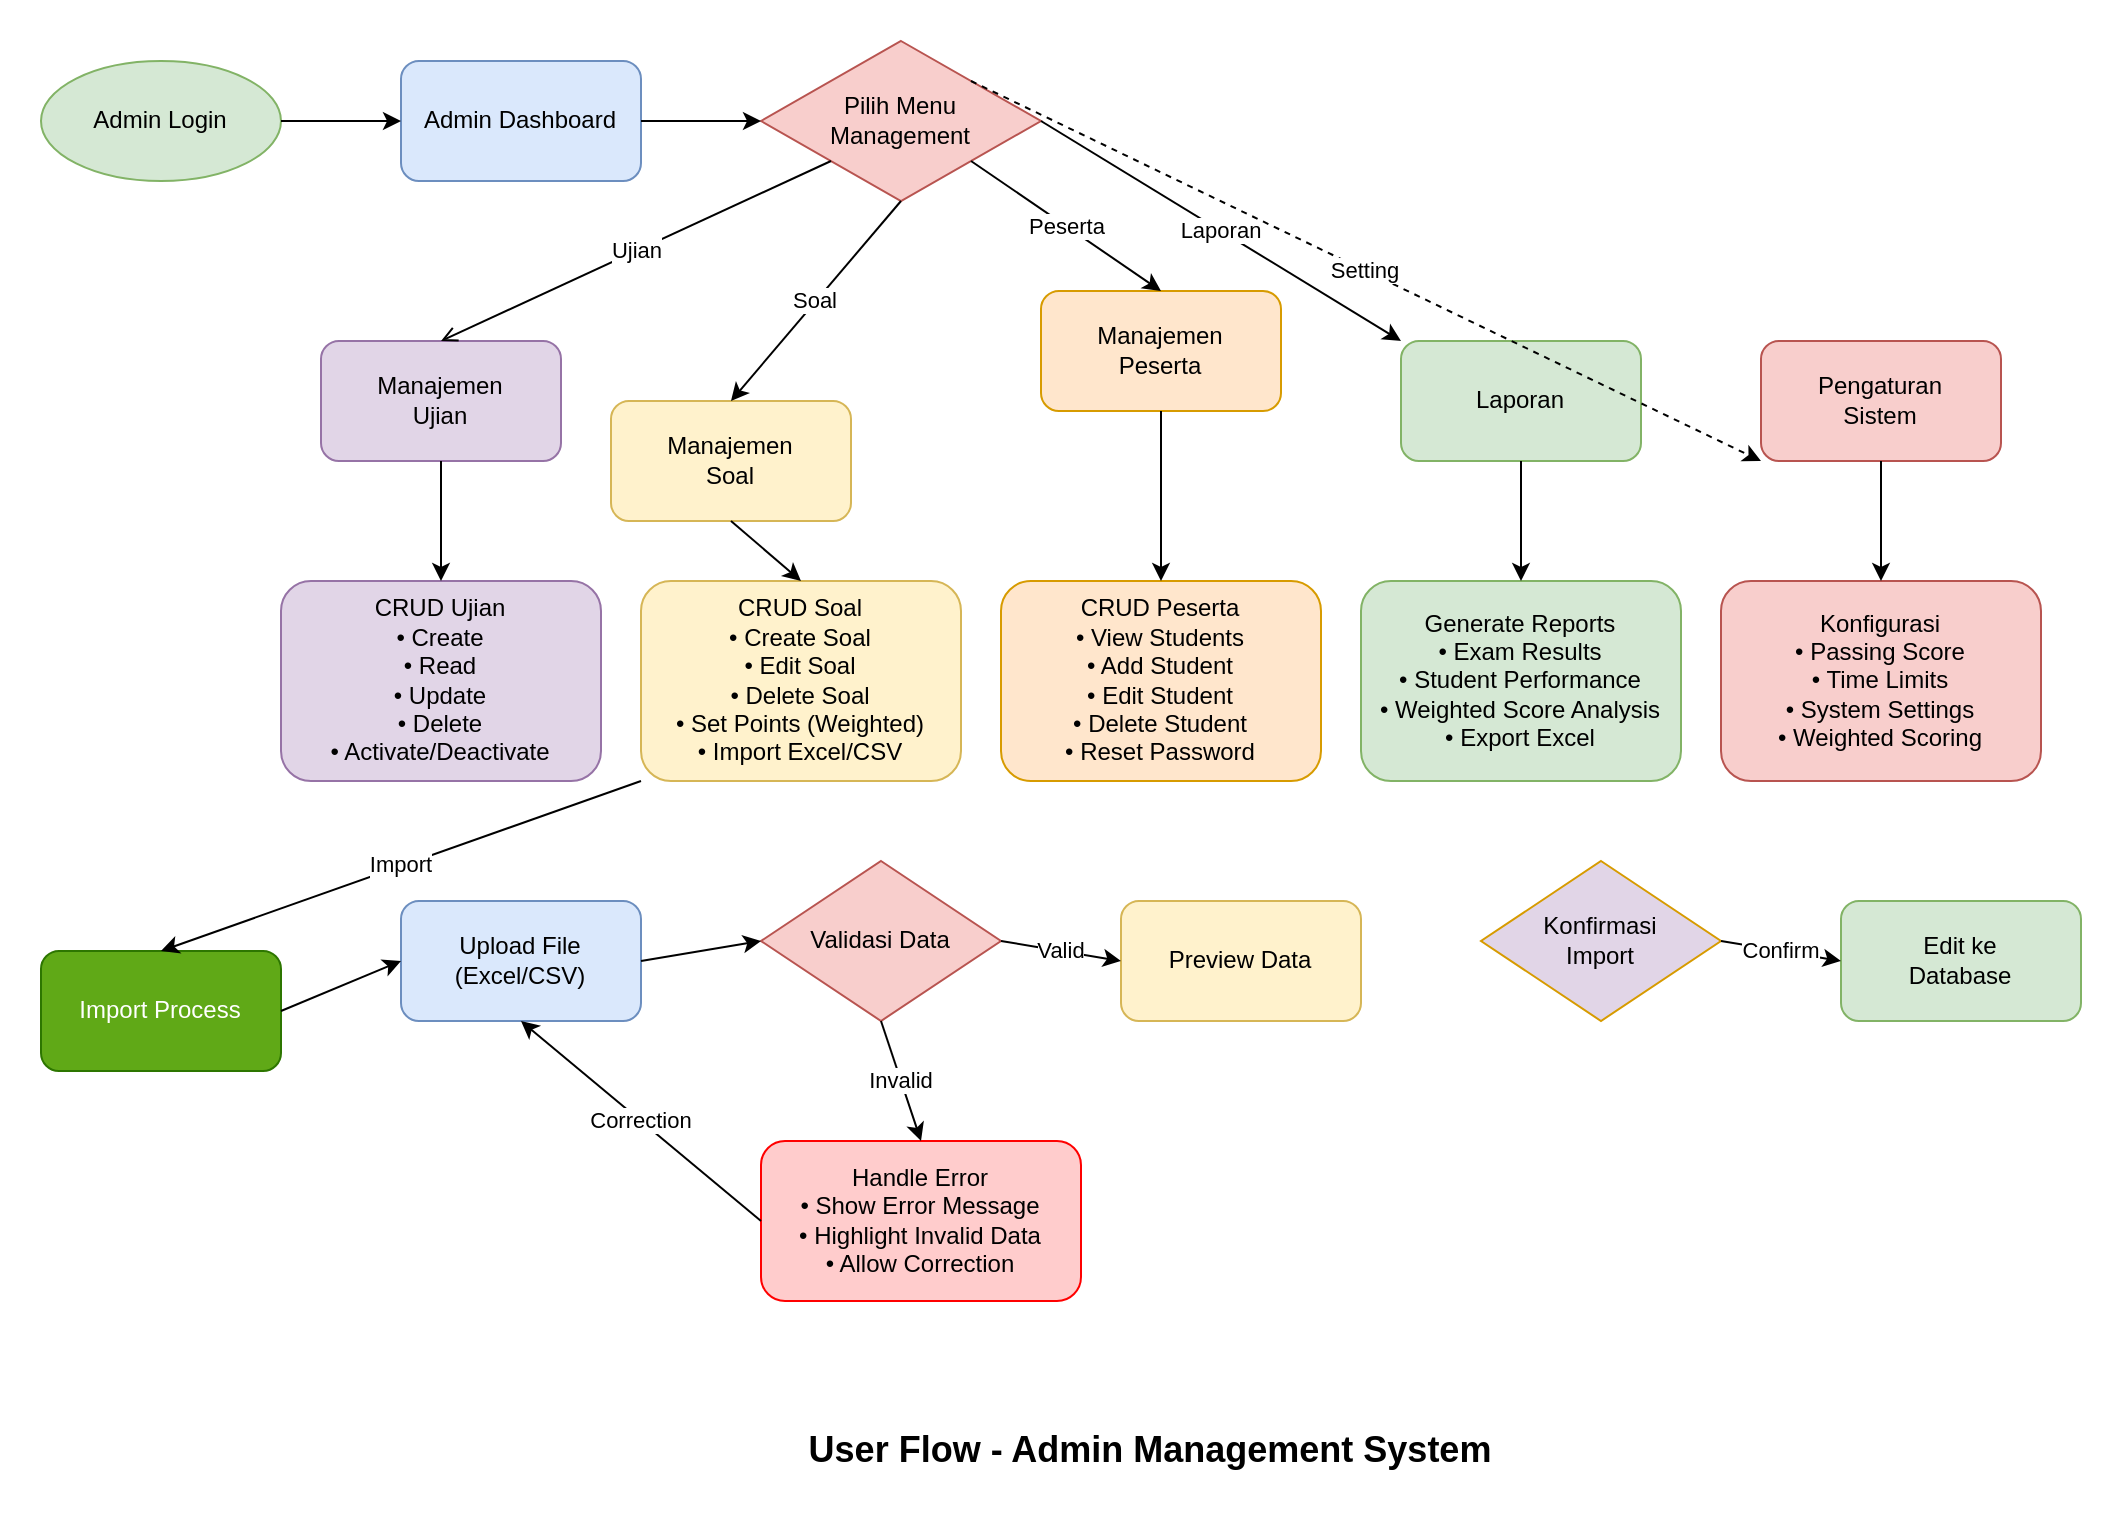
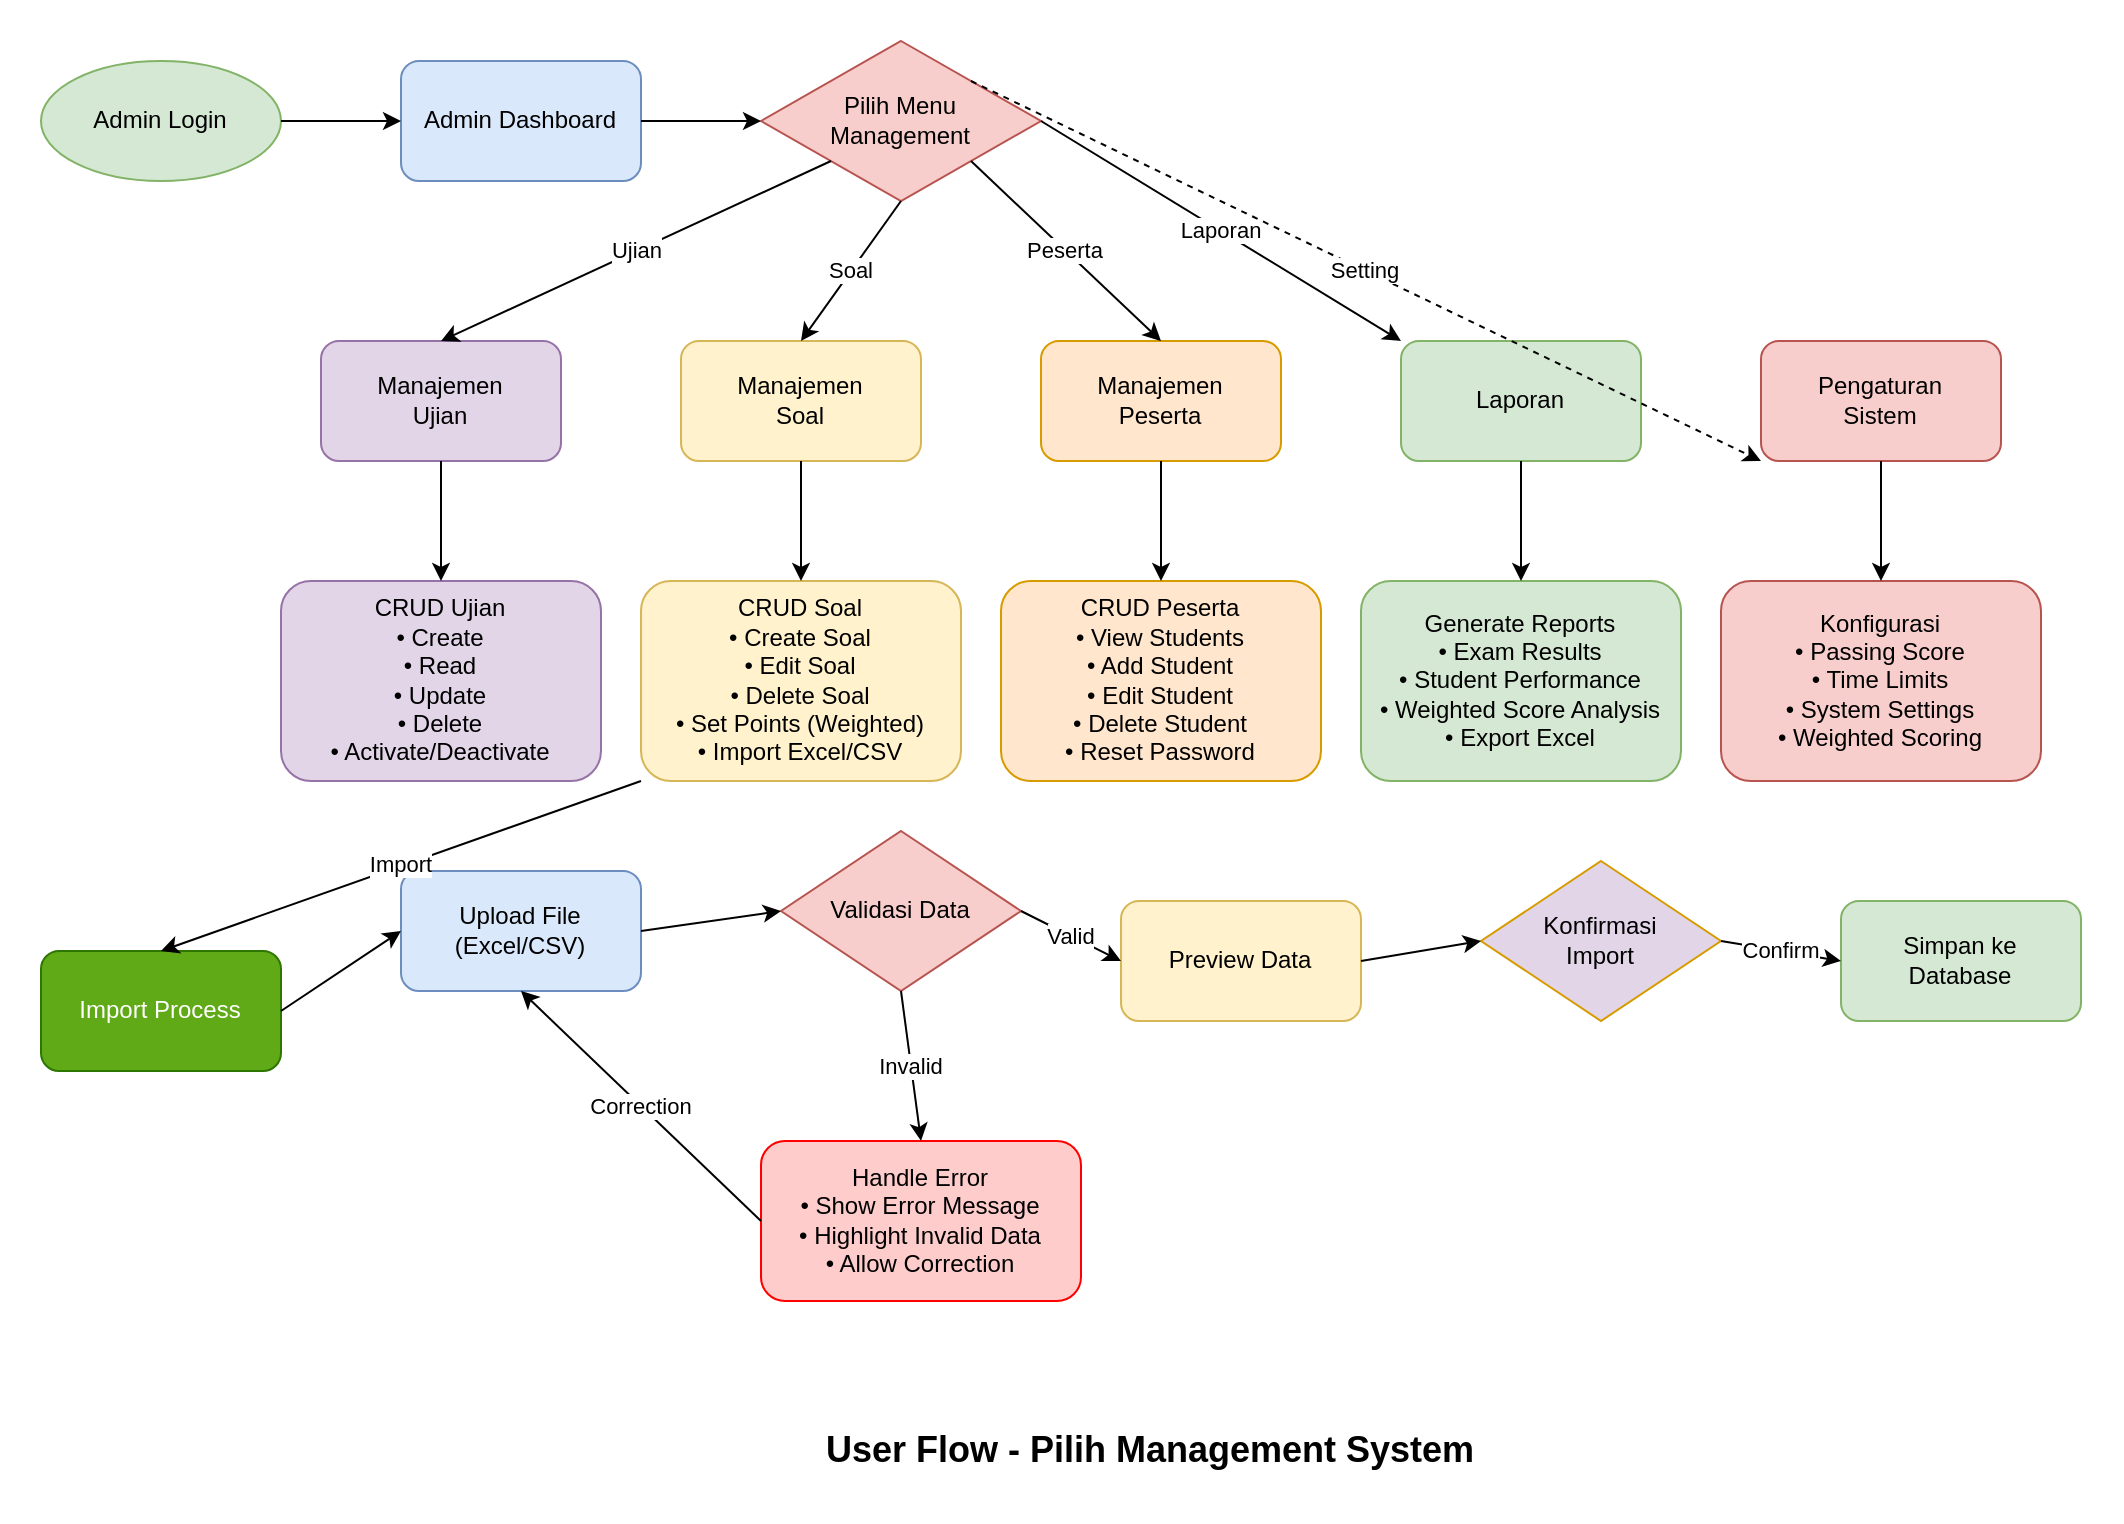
- <mxCell id="24" value="Ujian" style="endArrow=open;html=1;rounded=0;exitX=0;exitY=1;exitDx=0;exitDy=0;entryX=0.5;entryY=0;entryDx=0;entryDy=0;" edge="1" parent="1" source="4" target="5"><mxGeometry width="50" height="50" relative="1" as="geometry"><mxPoint x="380" y="290" as="sourcePoint" /><mxPoint x="430" y="240" as="targetPoint" /></mxGeometry></mxCell>
+ <mxCell id="24" value="Ujian" style="endArrow=classic;html=1;rounded=0;exitX=0;exitY=1;exitDx=0;exitDy=0;entryX=0.5;entryY=0;entryDx=0;entryDy=0;" edge="1" parent="1" source="4" target="5"><mxGeometry width="50" height="50" relative="1" as="geometry"><mxPoint x="380" y="290" as="sourcePoint" /><mxPoint x="430" y="240" as="targetPoint" /></mxGeometry></mxCell>
- <mxCell id="7" value="Manajemen&#10;Peserta" style="rounded=1;whiteSpace=wrap;html=1;fillColor=#ffe6cc;strokeColor=#d79b00;" vertex="1" parent="1"><mxGeometry x="520" y="145" width="120" height="60" as="geometry" /></mxCell>
+ <mxCell id="7" value="Manajemen&#10;Peserta" style="rounded=1;whiteSpace=wrap;html=1;fillColor=#ffe6cc;strokeColor=#d79b00;" vertex="1" parent="1"><mxGeometry x="520" y="170" width="120" height="60" as="geometry" /></mxCell>
- <mxCell id="6" value="Manajemen&#10;Soal" style="rounded=1;whiteSpace=wrap;html=1;fillColor=#fff2cc;strokeColor=#d6b656;" vertex="1" parent="1"><mxGeometry x="305" y="200" width="120" height="60" as="geometry" /></mxCell>
+ <mxCell id="6" value="Manajemen&#10;Soal" style="rounded=1;whiteSpace=wrap;html=1;fillColor=#fff2cc;strokeColor=#d6b656;" vertex="1" parent="1"><mxGeometry x="340" y="170" width="120" height="60" as="geometry" /></mxCell>
- <mxCell id="15" value="Validasi Data" style="rhombus;whiteSpace=wrap;html=1;fillColor=#f8cecc;strokeColor=#b85450;" vertex="1" parent="1"><mxGeometry x="380" y="430" width="120" height="80" as="geometry" /></mxCell>
+ <mxCell id="15" value="Validasi Data" style="rhombus;whiteSpace=wrap;html=1;fillColor=#f8cecc;strokeColor=#b85450;" vertex="1" parent="1"><mxGeometry x="390" y="415" width="120" height="80" as="geometry" /></mxCell>
+ <mxCell id="39" value="" style="endArrow=classic;html=1;rounded=0;exitX=1;exitY=0.5;exitDx=0;exitDy=0;entryX=0;entryY=0.5;entryDx=0;entryDy=0;" edge="1" parent="1" source="16" target="17"><mxGeometry width="50" height="50" relative="1" as="geometry"><mxPoint x="380" y="390" as="sourcePoint" /><mxPoint x="430" y="340" as="targetPoint" /></mxGeometry></mxCell>
- <mxCell id="14" value="Upload File&#10;(Excel/CSV)" style="rounded=1;whiteSpace=wrap;html=1;fillColor=#dae8fc;strokeColor=#6c8ebf;" vertex="1" parent="1"><mxGeometry x="200" y="450" width="120" height="60" as="geometry" /></mxCell>
+ <mxCell id="14" value="Upload File&#10;(Excel/CSV)" style="rounded=1;whiteSpace=wrap;html=1;fillColor=#dae8fc;strokeColor=#6c8ebf;" vertex="1" parent="1"><mxGeometry x="200" y="435" width="120" height="60" as="geometry" /></mxCell>
- <mxCell id="18" value="Edit ke&#10;Database" style="rounded=1;whiteSpace=wrap;html=1;fillColor=#d5e8d4;strokeColor=#82b366;" vertex="1" parent="1"><mxGeometry x="920" y="450" width="120" height="60" as="geometry" /></mxCell>
+ <mxCell id="18" value="Simpan ke&#10;Database" style="rounded=1;whiteSpace=wrap;html=1;fillColor=#d5e8d4;strokeColor=#82b366;" vertex="1" parent="1"><mxGeometry x="920" y="450" width="120" height="60" as="geometry" /></mxCell>
- <mxCell id="42" value="User Flow - Admin Management System" style="text;html=1;strokeColor=none;fillColor=none;align=center;verticalAlign=middle;whiteSpace=wrap;rounded=0;fontSize=18;fontStyle=1;" vertex="1" parent="1"><mxGeometry x="400" y="710" width="350" height="30" as="geometry" /></mxCell>
+ <mxCell id="42" value="User Flow - Pilih Management System" style="text;html=1;strokeColor=none;fillColor=none;align=center;verticalAlign=middle;whiteSpace=wrap;rounded=0;fontSize=18;fontStyle=1;" vertex="1" parent="1"><mxGeometry x="400" y="710" width="350" height="30" as="geometry" /></mxCell>
